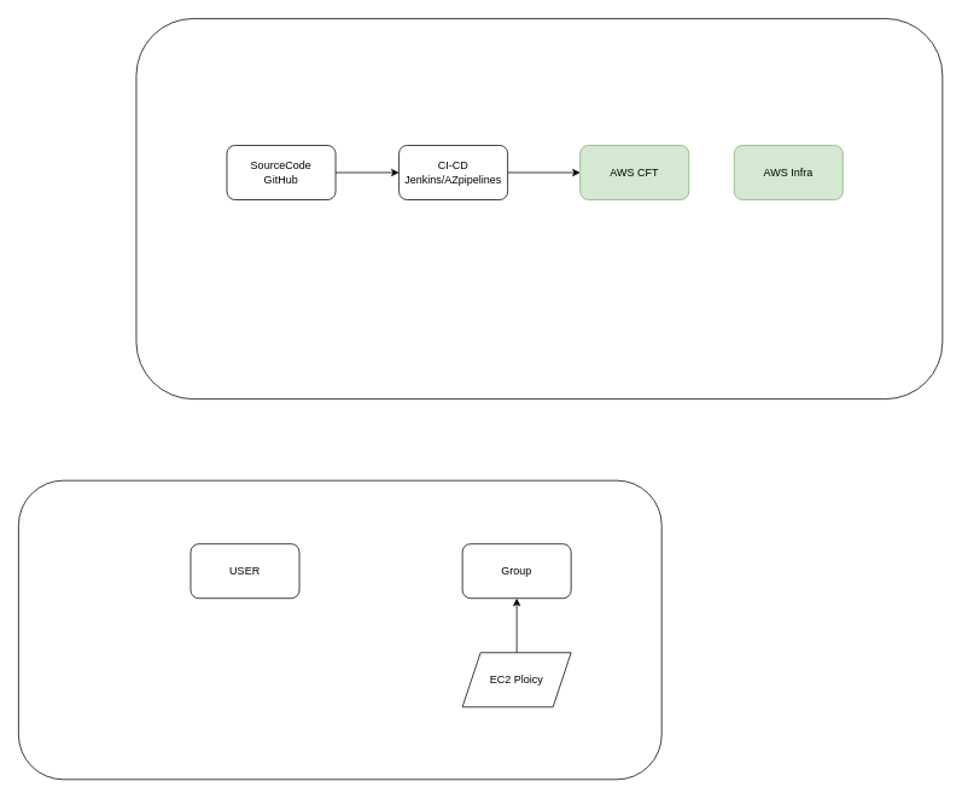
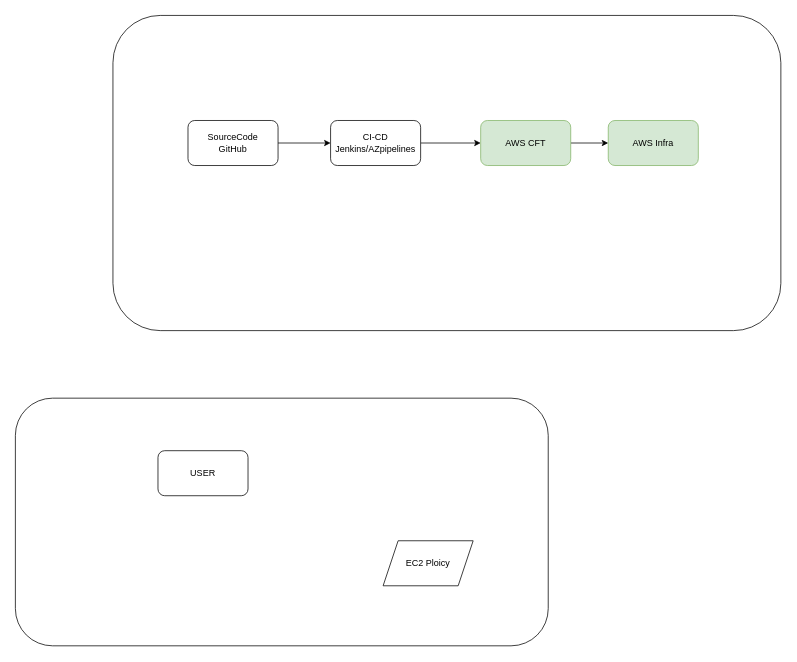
+ <mxCell id="7" value="" style="edgeStyle=orthogonalEdgeStyle;rounded=0;orthogonalLoop=1;jettySize=auto;html=1;" parent="1" source="8" target="9" edge="1"><mxGeometry relative="1" as="geometry" /></mxCell>
- <mxCell id="12" value="Group" style="rounded=1;whiteSpace=wrap;html=1;" vertex="1" parent="1"><mxGeometry x="510" y="600" width="120" height="60" as="geometry" /></mxCell>
- <mxCell id="13" value="" style="edgeStyle=orthogonalEdgeStyle;rounded=0;orthogonalLoop=1;jettySize=auto;html=1;" edge="1" parent="1" source="14" target="12"><mxGeometry relative="1" as="geometry" /></mxCell>
